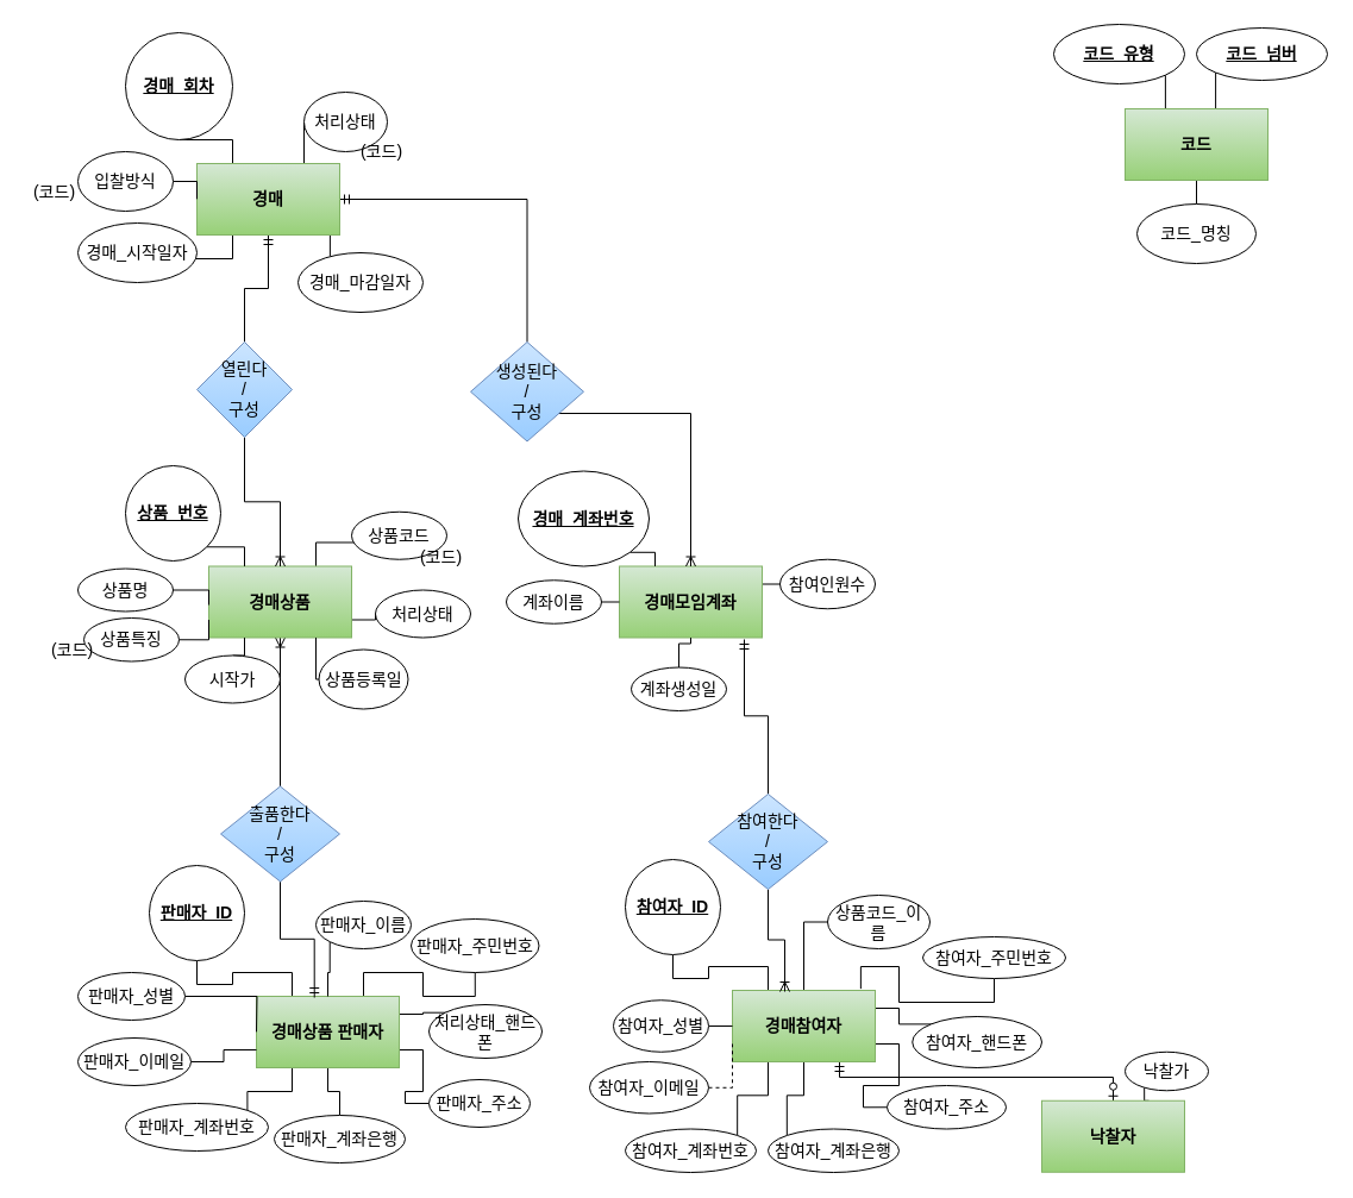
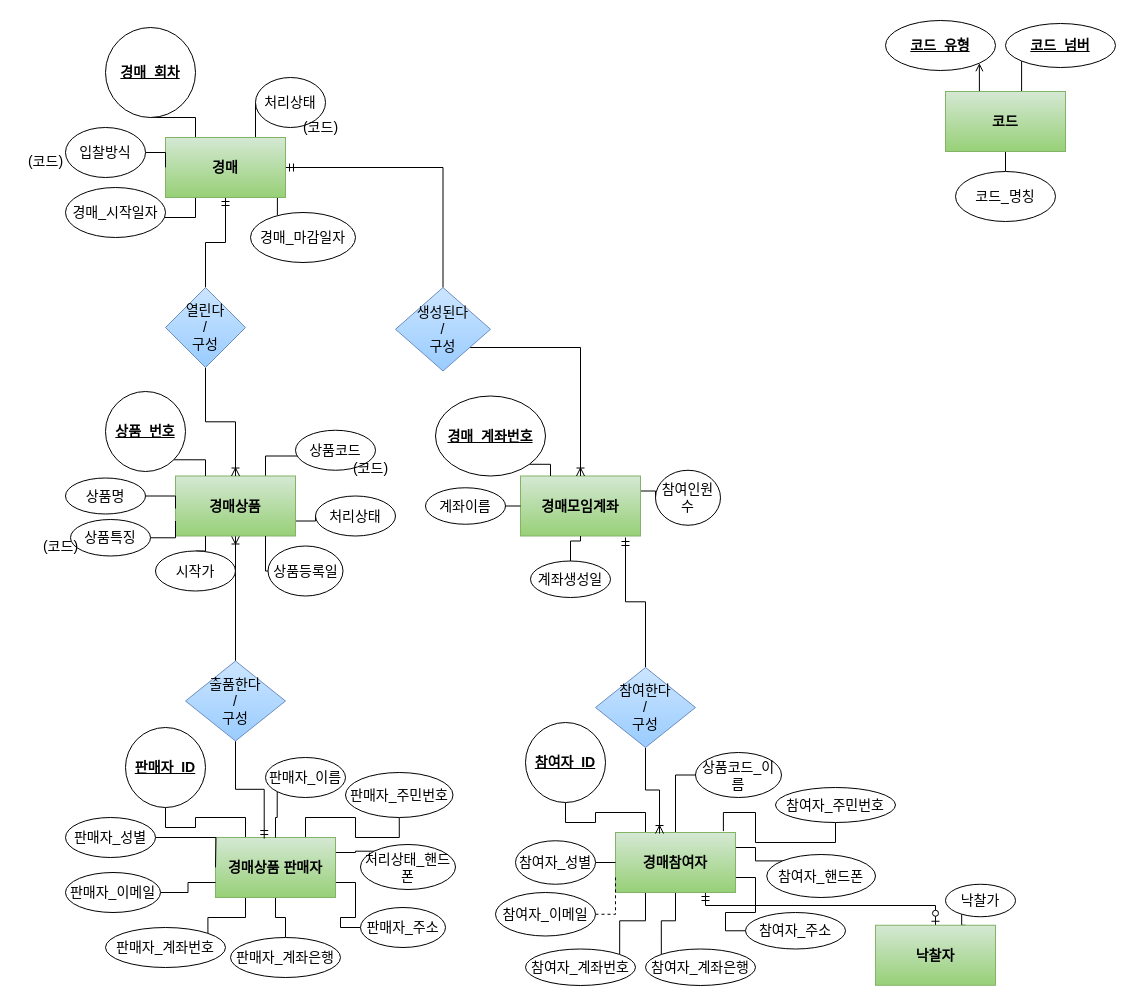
- <mxCell id="96" style="edgeStyle=orthogonalEdgeStyle;rounded=0;orthogonalLoop=1;jettySize=auto;html=1;exitX=0.25;exitY=0;exitDx=0;exitDy=0;entryX=1;entryY=1;entryDx=0;entryDy=0;endArrow=none;endFill=0;fontSize=14;" parent="1" source="99" target="100" edge="1"><mxGeometry relative="1" as="geometry" /></mxCell>
+ <mxCell id="96" style="edgeStyle=orthogonalEdgeStyle;rounded=0;orthogonalLoop=1;jettySize=auto;html=1;exitX=0.25;exitY=0;exitDx=0;exitDy=0;entryX=1;entryY=1;entryDx=0;entryDy=0;endArrow=open;endFill=0;fontSize=14;" parent="1" source="99" target="100" edge="1"><mxGeometry relative="1" as="geometry" /></mxCell>
- <mxCell id="36" value="참여인원수" style="ellipse;whiteSpace=wrap;html=1;fontSize=14;" parent="1" vertex="1"><mxGeometry x="655" y="469.75" width="80" height="41.5" as="geometry" /></mxCell>
+ <mxCell id="36" value="참여인원수" style="ellipse;whiteSpace=wrap;html=1;fontSize=14;" parent="1" vertex="1"><mxGeometry x="655" y="469.75" width="65" height="55" as="geometry" /></mxCell>
